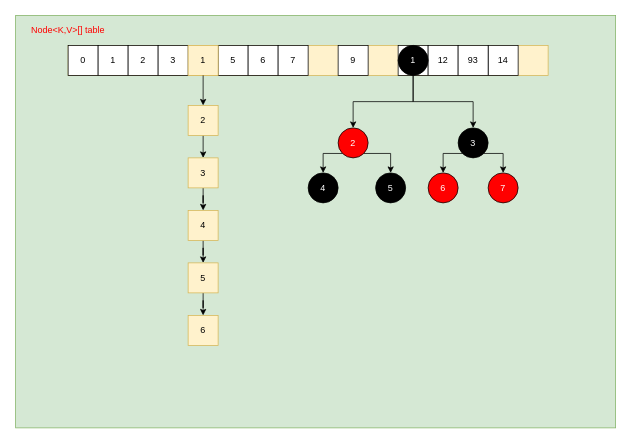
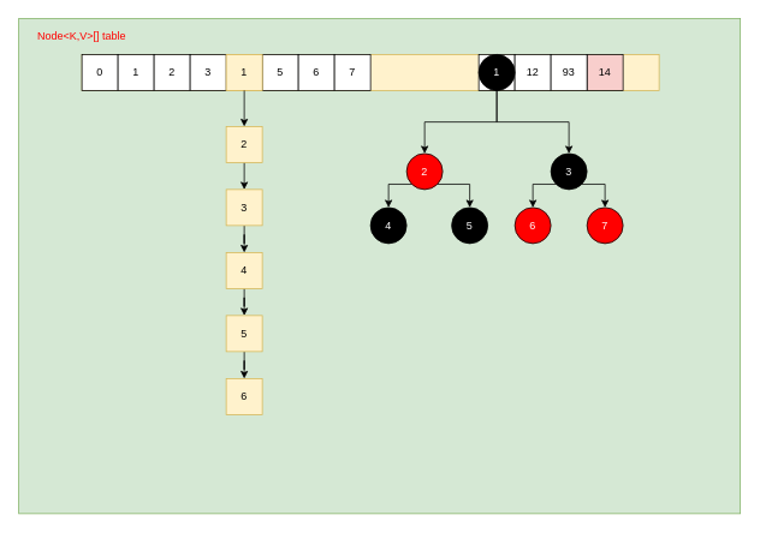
- <mxCell id="14" value="9" style="whiteSpace=wrap;html=1;aspect=fixed;" vertex="1" parent="3"><mxGeometry x="360" width="40" height="40" as="geometry" /></mxCell>
- <mxCell id="9" value="14" style="whiteSpace=wrap;html=1;aspect=fixed;" vertex="1" parent="3"><mxGeometry x="560" width="40" height="40" as="geometry" /></mxCell>
+ <mxCell id="9" value="14" style="whiteSpace=wrap;html=1;aspect=fixed;fillColor=#f8cecc;" vertex="1" parent="3"><mxGeometry x="560" width="40" height="40" as="geometry" /></mxCell>
